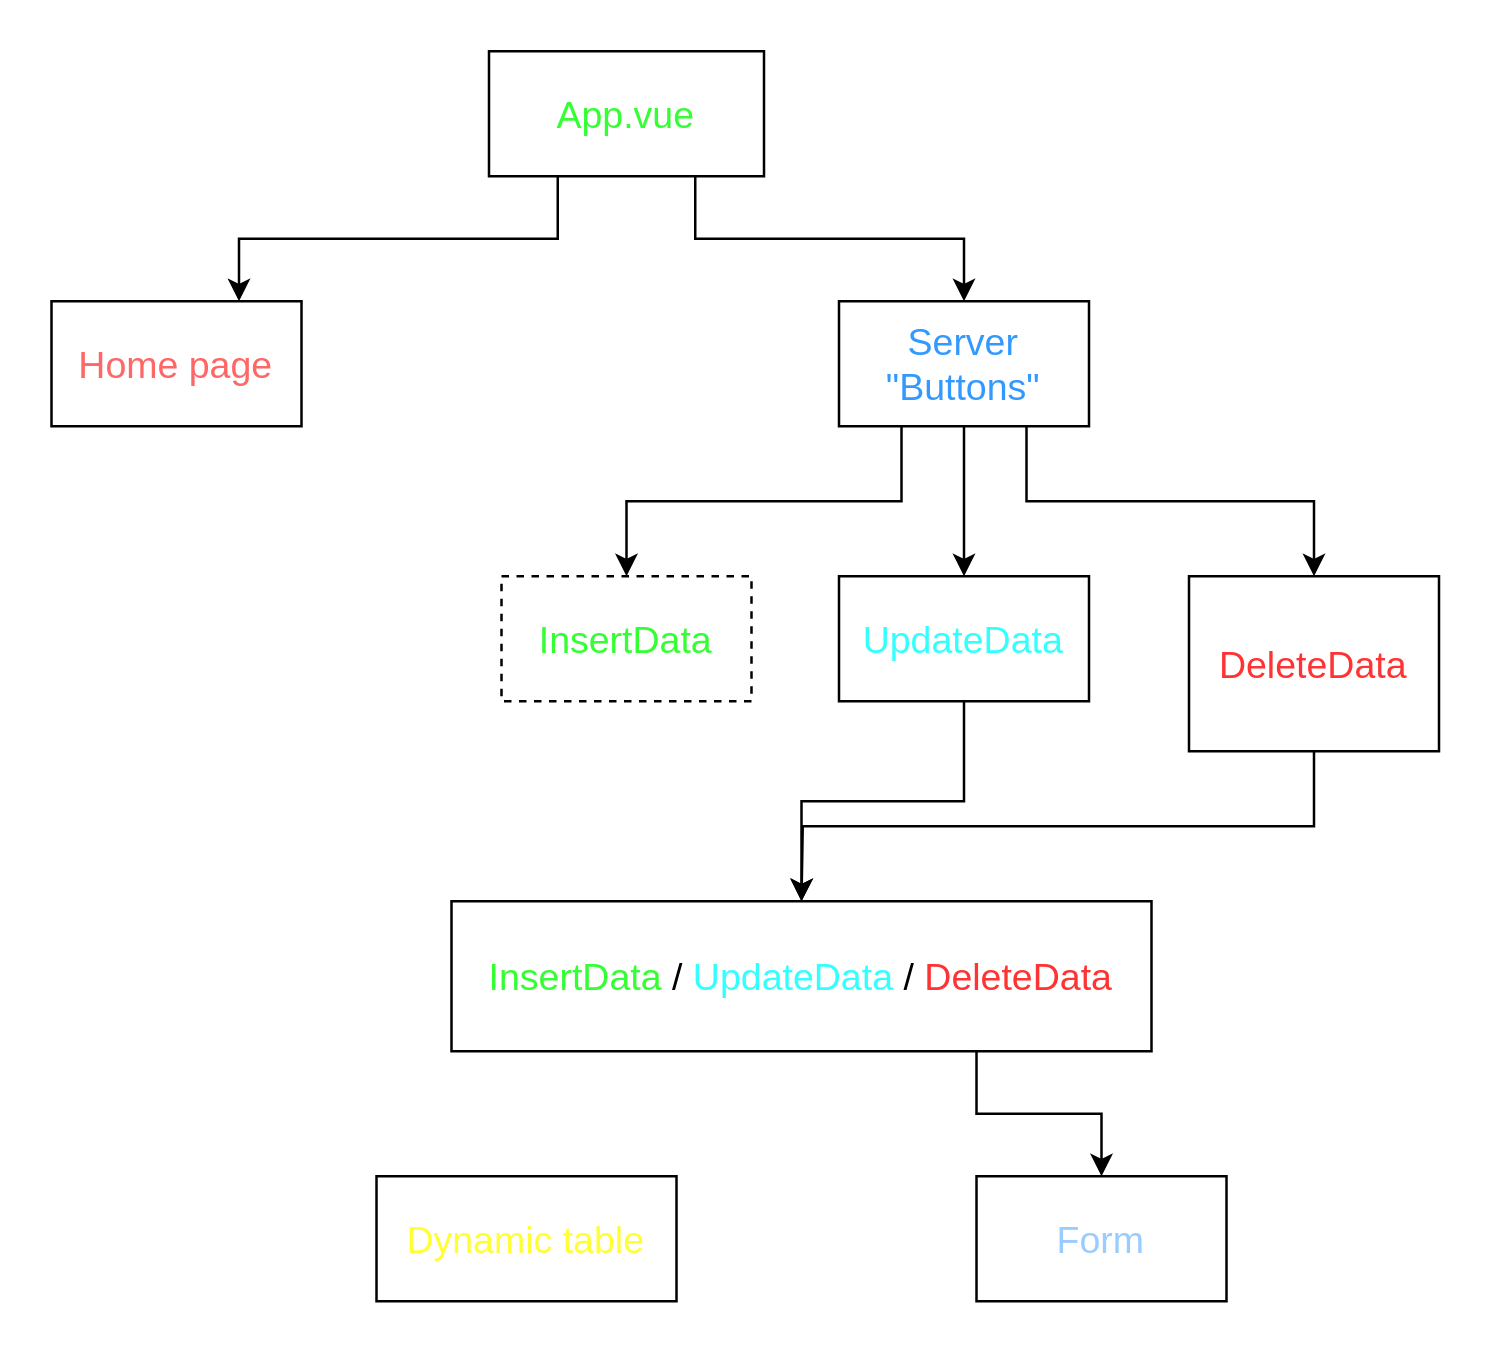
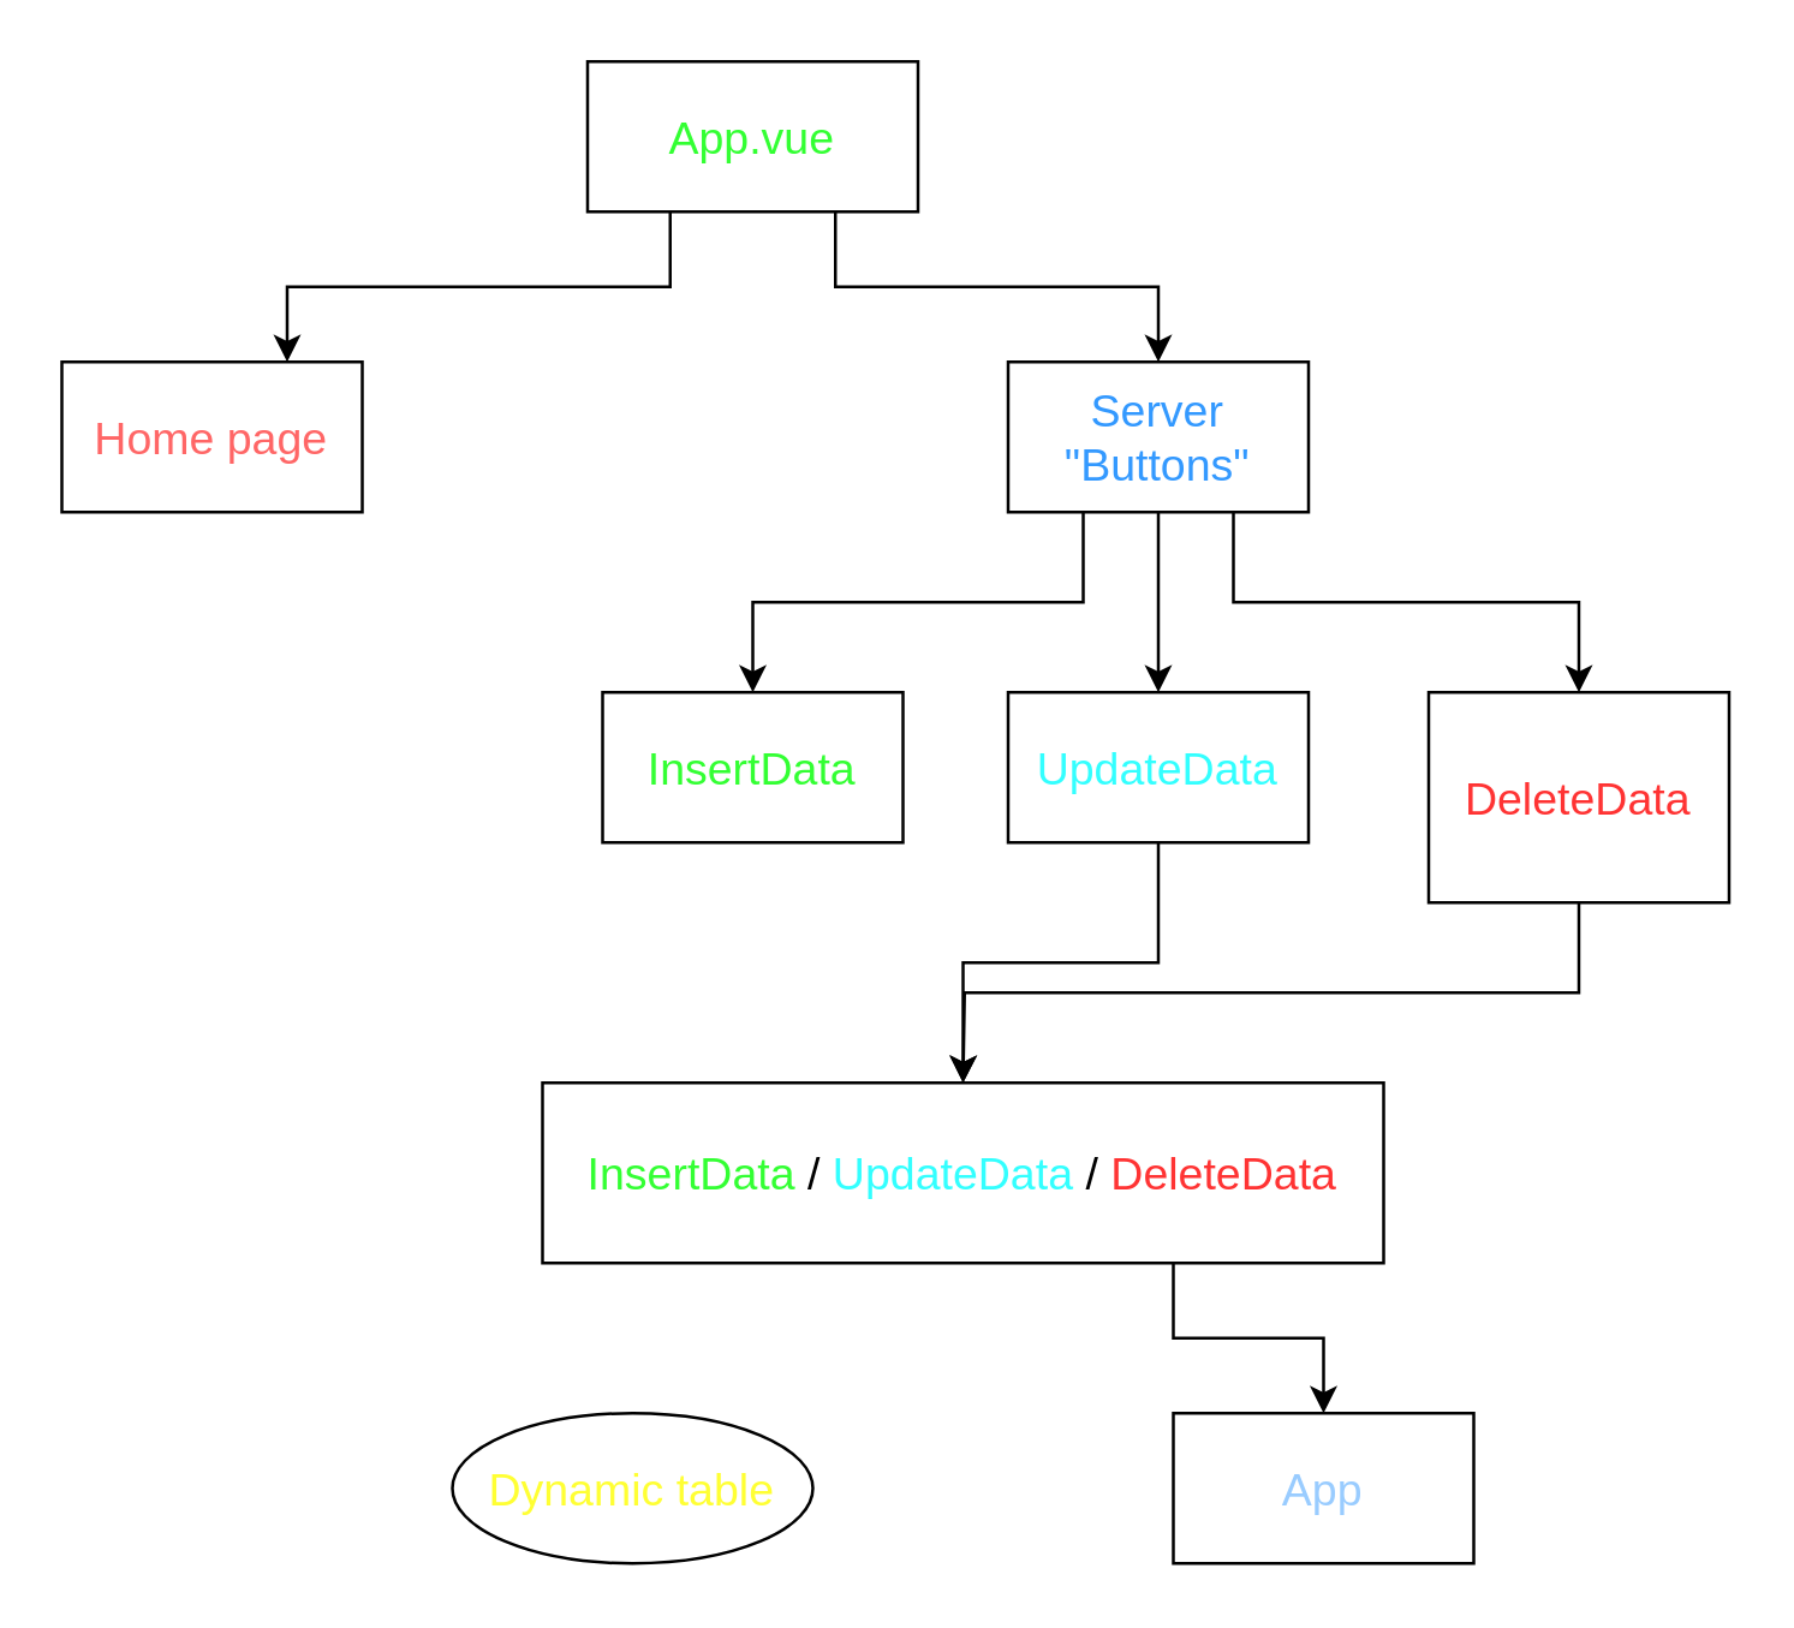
- <mxCell id="6" value="&lt;font style=&quot;font-size: 15px&quot; color=&quot;#33ff33&quot;&gt;InsertData&lt;/font&gt;" style="rounded=0;whiteSpace=wrap;html=1;dashed=1;" parent="1" vertex="1"><mxGeometry x="200" y="230" width="100" height="50" as="geometry" /></mxCell>
+ <mxCell id="6" value="&lt;font style=&quot;font-size: 15px&quot; color=&quot;#33ff33&quot;&gt;InsertData&lt;/font&gt;" style="rounded=0;whiteSpace=wrap;html=1;" parent="1" vertex="1"><mxGeometry x="200" y="230" width="100" height="50" as="geometry" /></mxCell>
- <mxCell id="17" value="&lt;font style=&quot;font-size: 15px&quot; color=&quot;#ffff33&quot;&gt;Dynamic table&lt;/font&gt;" style="rounded=0;whiteSpace=wrap;html=1;" vertex="1" parent="1"><mxGeometry x="150" y="470" width="120" height="50" as="geometry" /></mxCell>
+ <mxCell id="17" value="&lt;font style=&quot;font-size: 15px&quot; color=&quot;#ffff33&quot;&gt;Dynamic table&lt;/font&gt;" style="ellipse;whiteSpace=wrap;html=1;" vertex="1" parent="1"><mxGeometry x="150" y="470" width="120" height="50" as="geometry" /></mxCell>
- <mxCell id="18" value="&lt;font style=&quot;font-size: 15px&quot; color=&quot;#99ccff&quot;&gt;Form&lt;/font&gt;" style="rounded=0;whiteSpace=wrap;html=1;" vertex="1" parent="1"><mxGeometry x="390" y="470" width="100" height="50" as="geometry" /></mxCell>
+ <mxCell id="18" value="&lt;font style=&quot;font-size: 15px&quot; color=&quot;#99ccff&quot;&gt;App&lt;/font&gt;" style="rounded=0;whiteSpace=wrap;html=1;" vertex="1" parent="1"><mxGeometry x="390" y="470" width="100" height="50" as="geometry" /></mxCell>
